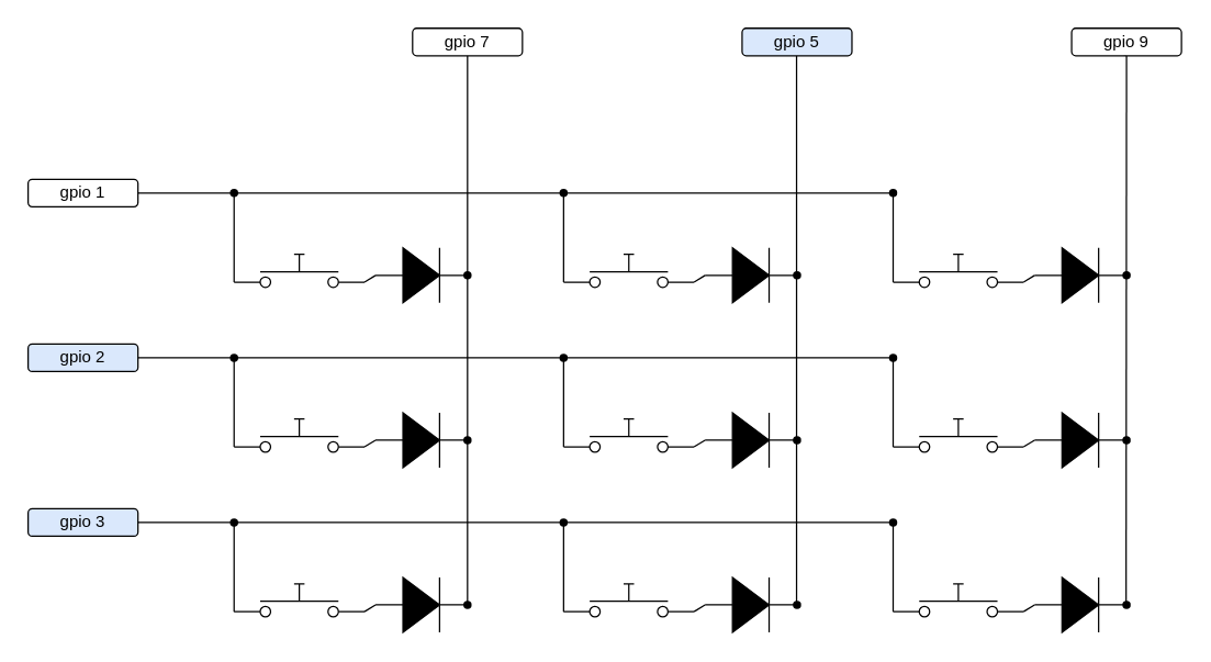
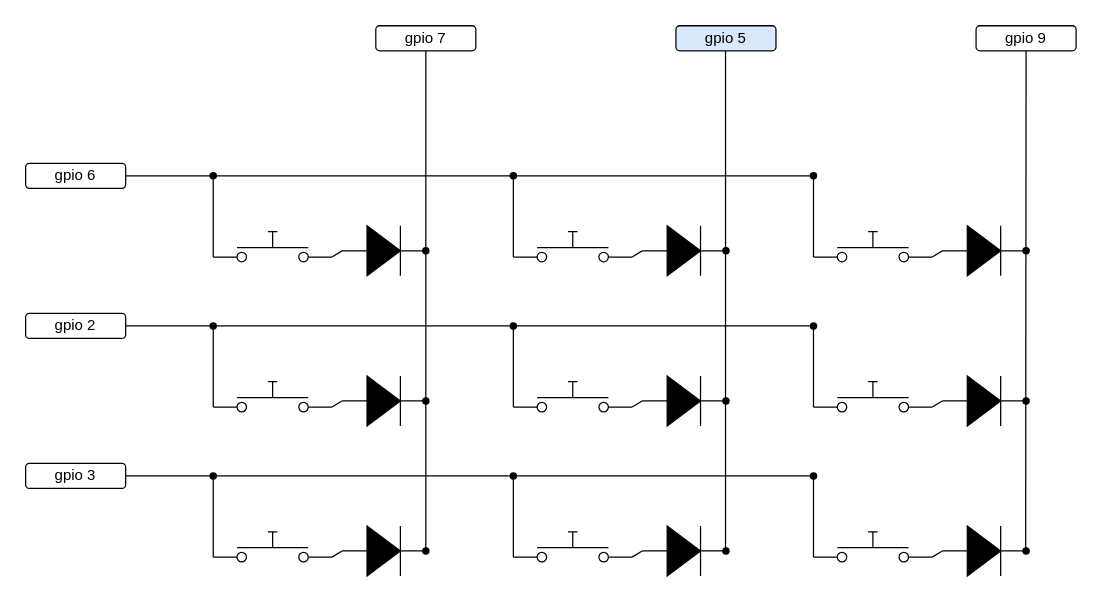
- <mxCell id="53" value="gpio 1" style="rounded=1;whiteSpace=wrap;html=1;" vertex="1" parent="1"><mxGeometry x="20" y="130" width="80" height="20" as="geometry" /></mxCell>
+ <mxCell id="53" value="gpio 6" style="rounded=1;whiteSpace=wrap;html=1;" vertex="1" parent="1"><mxGeometry x="20" y="130" width="80" height="20" as="geometry" /></mxCell>
- <mxCell id="54" value="gpio 2" style="rounded=1;whiteSpace=wrap;html=1;fillColor=#dae8fc;" vertex="1" parent="1"><mxGeometry x="20" y="250" width="80" height="20" as="geometry" /></mxCell>
+ <mxCell id="54" value="gpio 2" style="rounded=1;whiteSpace=wrap;html=1;" vertex="1" parent="1"><mxGeometry x="20" y="250" width="80" height="20" as="geometry" /></mxCell>
- <mxCell id="55" value="gpio 3" style="rounded=1;whiteSpace=wrap;html=1;fillColor=#dae8fc;" vertex="1" parent="1"><mxGeometry x="20" y="370" width="80" height="20" as="geometry" /></mxCell>
+ <mxCell id="55" value="gpio 3" style="rounded=1;whiteSpace=wrap;html=1;" vertex="1" parent="1"><mxGeometry x="20" y="370" width="80" height="20" as="geometry" /></mxCell>
